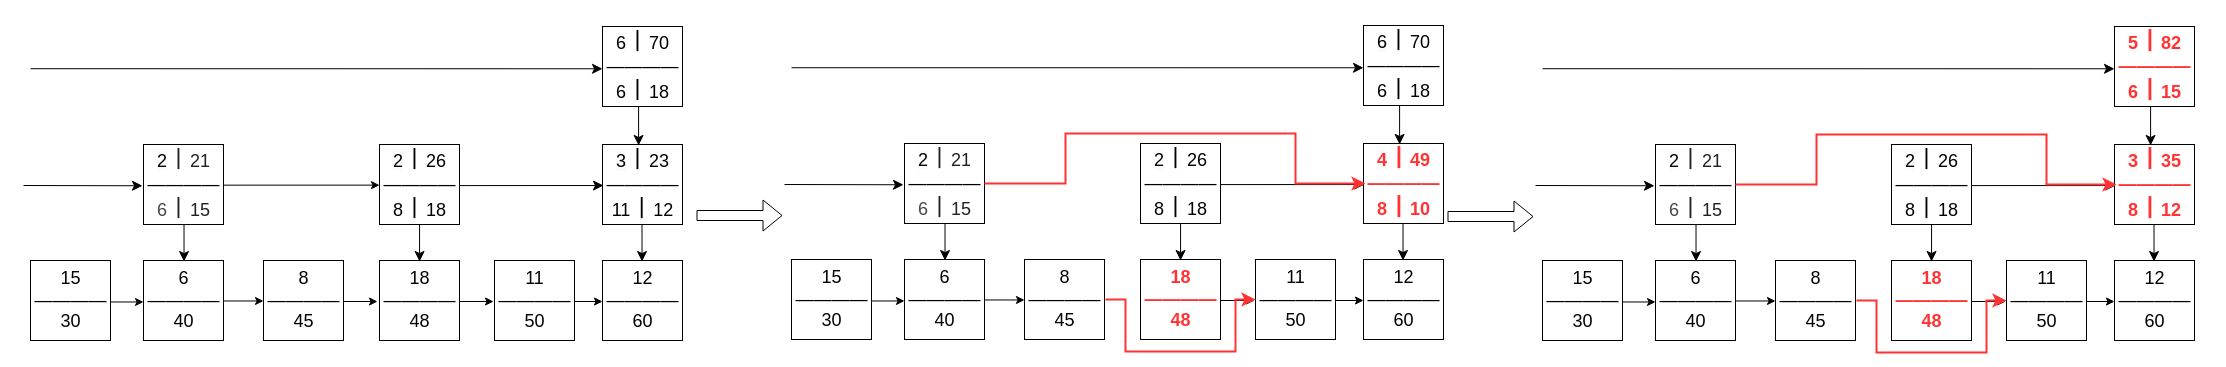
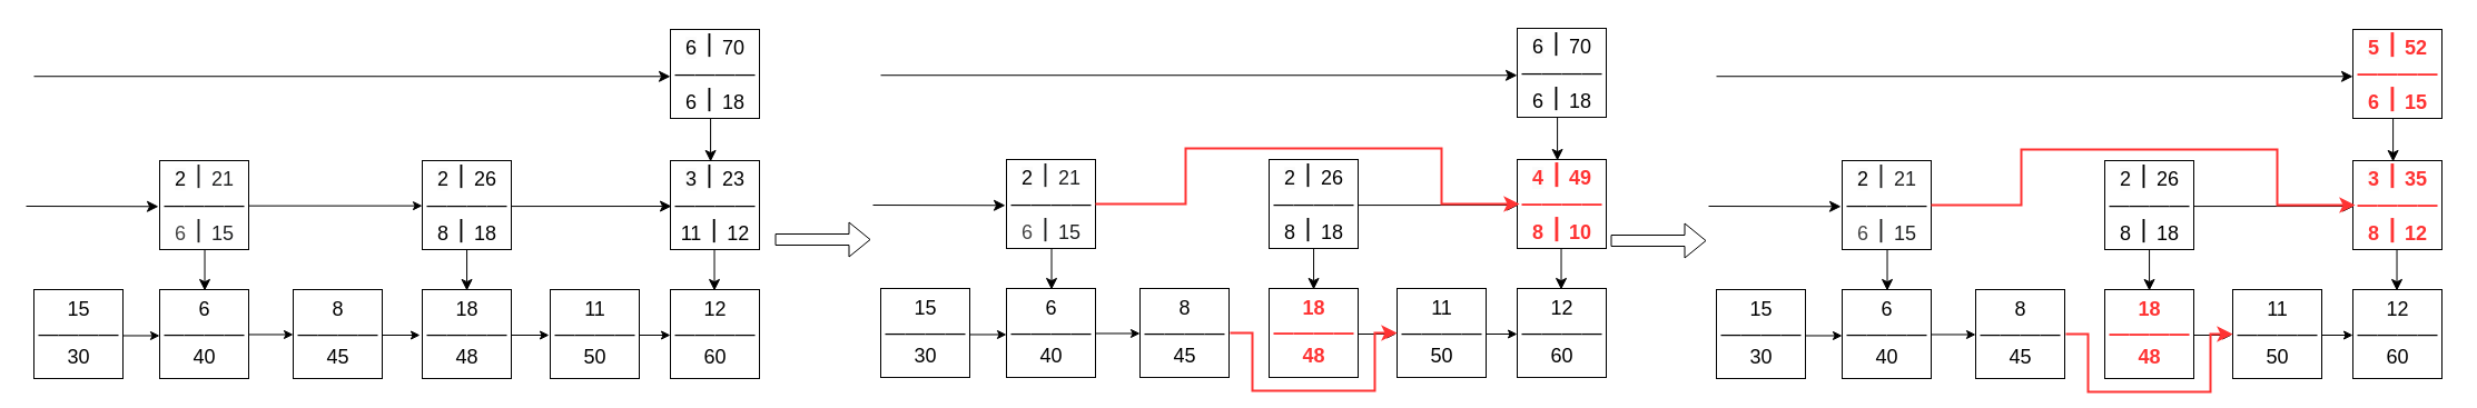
- <mxCell id="116" value="&lt;div&gt;&lt;span style=&quot;text-align: start;&quot;&gt;&lt;b&gt;&lt;font color=&quot;#ff3333&quot;&gt;&lt;font style=&quot;background-color: rgb(251, 251, 251);&quot;&gt;5&lt;/font&gt;&lt;font style=&quot;text-wrap: wrap; background-color: rgb(255, 255, 255); font-size: 23px;&quot;&gt;丨&lt;/font&gt;&lt;font style=&quot;text-wrap: wrap; background-color: rgb(255, 255, 255); font-size: 18px;&quot;&gt;82&lt;/font&gt;&lt;/font&gt;&lt;/b&gt;&lt;/span&gt;&lt;/div&gt;&lt;b&gt;&lt;font color=&quot;#ff3333&quot;&gt;————&lt;br&gt;&lt;span style=&quot;text-wrap: wrap; text-align: start; background-color: rgb(255, 255, 255);&quot;&gt;6&lt;/span&gt;&lt;span style=&quot;text-wrap: wrap; text-align: start; background-color: rgb(255, 255, 255);&quot;&gt;&lt;font style=&quot;font-size: 23px;&quot;&gt;丨&lt;/font&gt;&lt;font style=&quot;font-size: 18px;&quot;&gt;15&lt;/font&gt;&lt;/span&gt;&lt;/font&gt;&lt;/b&gt;" style="text;html=1;align=center;verticalAlign=middle;resizable=0;points=[];autosize=1;strokeColor=none;fillColor=none;fontSize=18;strokeWidth=7;opacity=0;fontFamily=Helvetica;" vertex="1" parent="114"><mxGeometry x="-5" width="100" height="90" as="geometry" /></mxCell>
+ <mxCell id="116" value="&lt;div&gt;&lt;span style=&quot;text-align: start;&quot;&gt;&lt;b&gt;&lt;font color=&quot;#ff3333&quot;&gt;&lt;font style=&quot;background-color: rgb(251, 251, 251);&quot;&gt;5&lt;/font&gt;&lt;font style=&quot;text-wrap: wrap; background-color: rgb(255, 255, 255); font-size: 23px;&quot;&gt;丨&lt;/font&gt;&lt;font style=&quot;text-wrap: wrap; background-color: rgb(255, 255, 255); font-size: 18px;&quot;&gt;52&lt;/font&gt;&lt;/font&gt;&lt;/b&gt;&lt;/span&gt;&lt;/div&gt;&lt;b&gt;&lt;font color=&quot;#ff3333&quot;&gt;————&lt;br&gt;&lt;span style=&quot;text-wrap: wrap; text-align: start; background-color: rgb(255, 255, 255);&quot;&gt;6&lt;/span&gt;&lt;span style=&quot;text-wrap: wrap; text-align: start; background-color: rgb(255, 255, 255);&quot;&gt;&lt;font style=&quot;font-size: 23px;&quot;&gt;丨&lt;/font&gt;&lt;font style=&quot;font-size: 18px;&quot;&gt;15&lt;/font&gt;&lt;/span&gt;&lt;/font&gt;&lt;/b&gt;" style="text;html=1;align=center;verticalAlign=middle;resizable=0;points=[];autosize=1;strokeColor=none;fillColor=none;fontSize=18;strokeWidth=7;opacity=0;fontFamily=Helvetica;" vertex="1" parent="114"><mxGeometry x="-5" width="100" height="90" as="geometry" /></mxCell>
